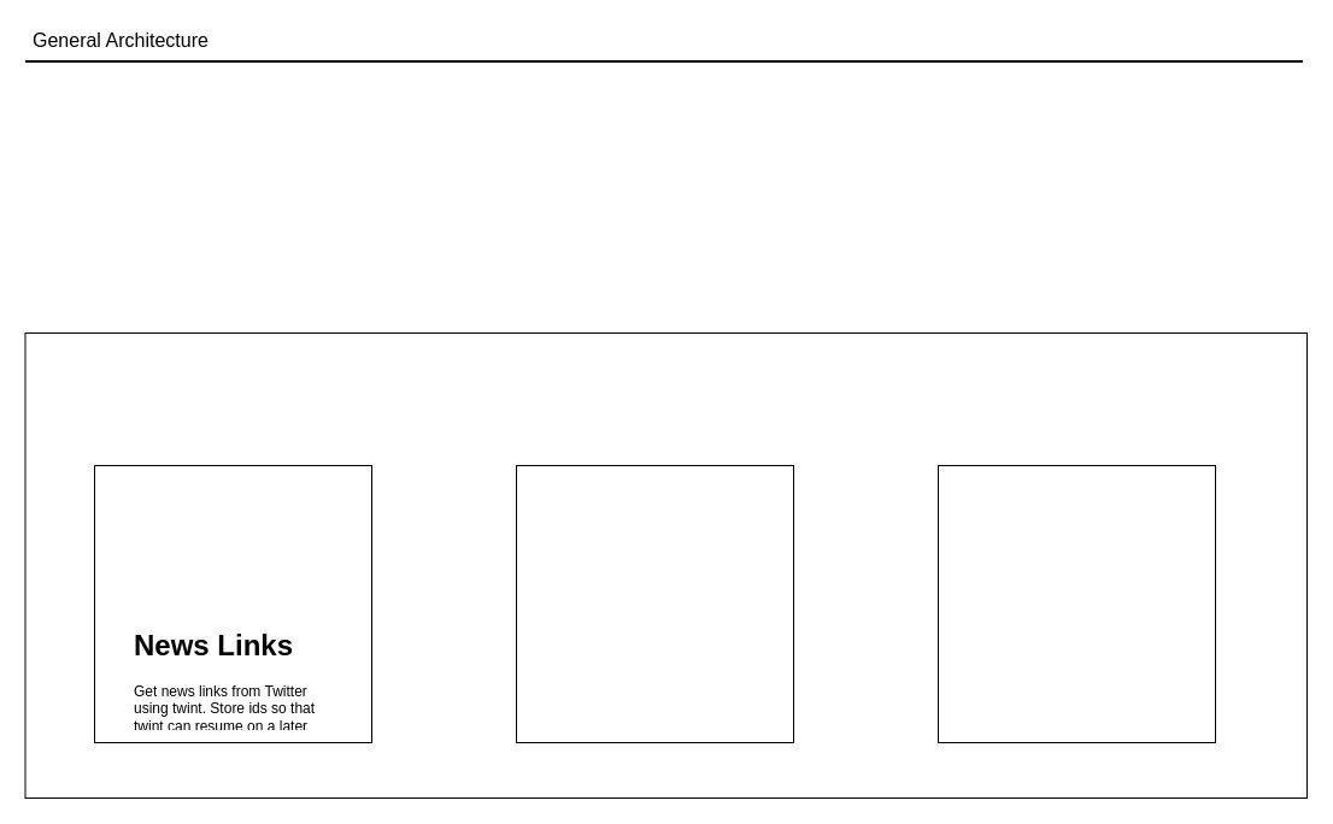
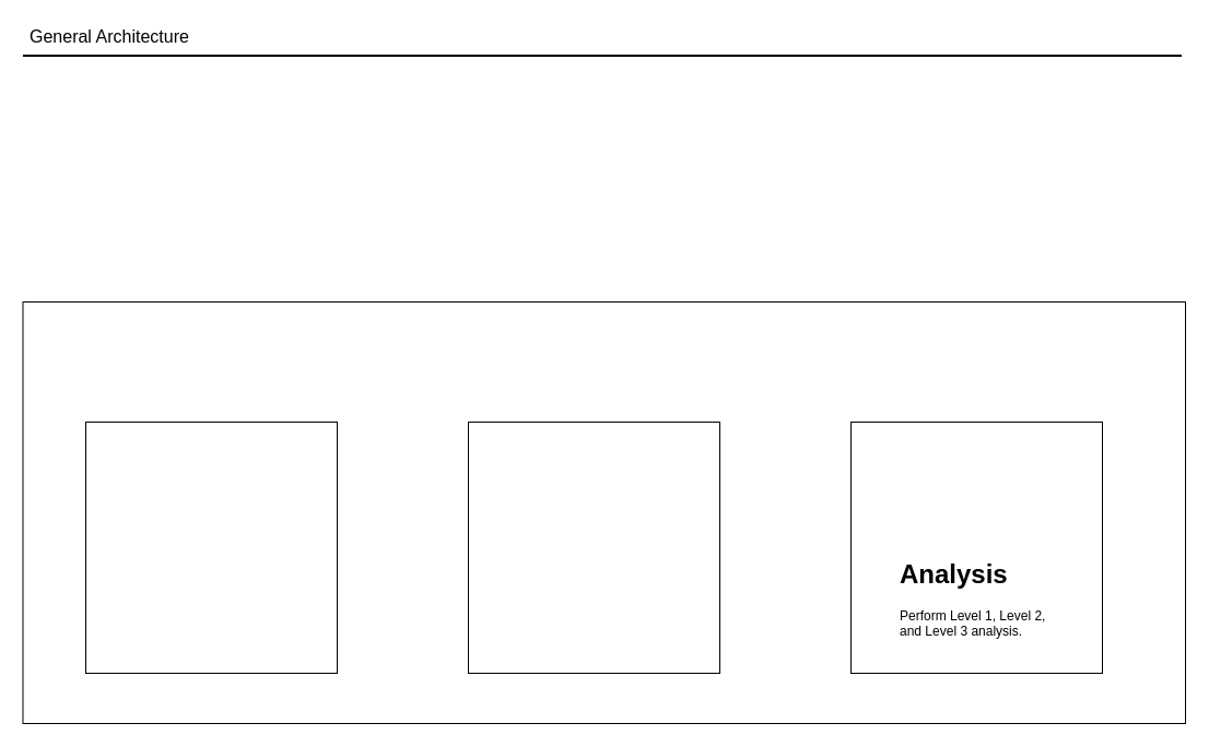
+ <mxCell id="13" value="&lt;h1&gt;Analysis&lt;/h1&gt;&lt;p&gt;Perform Level 1, Level 2, and Level 3 analysis.&lt;/p&gt;" style="text;html=1;strokeColor=none;fillColor=none;spacing=5;spacingTop=-20;whiteSpace=wrap;overflow=hidden;rounded=0;" vertex="1" parent="1"><mxGeometry x="818" y="506" width="150" height="100" as="geometry" /></mxCell>
- <mxCell id="11" value="&lt;h1&gt;News Links&lt;/h1&gt;&lt;p&gt;Get news links from Twitter using twint. Store ids so that twint can resume on a later date.&lt;/p&gt;" style="text;html=1;strokeColor=none;fillColor=none;spacing=5;spacingTop=-20;whiteSpace=wrap;overflow=hidden;rounded=0;" vertex="1" parent="1"><mxGeometry x="106" y="516" width="172" height="90" as="geometry" /></mxCell>
